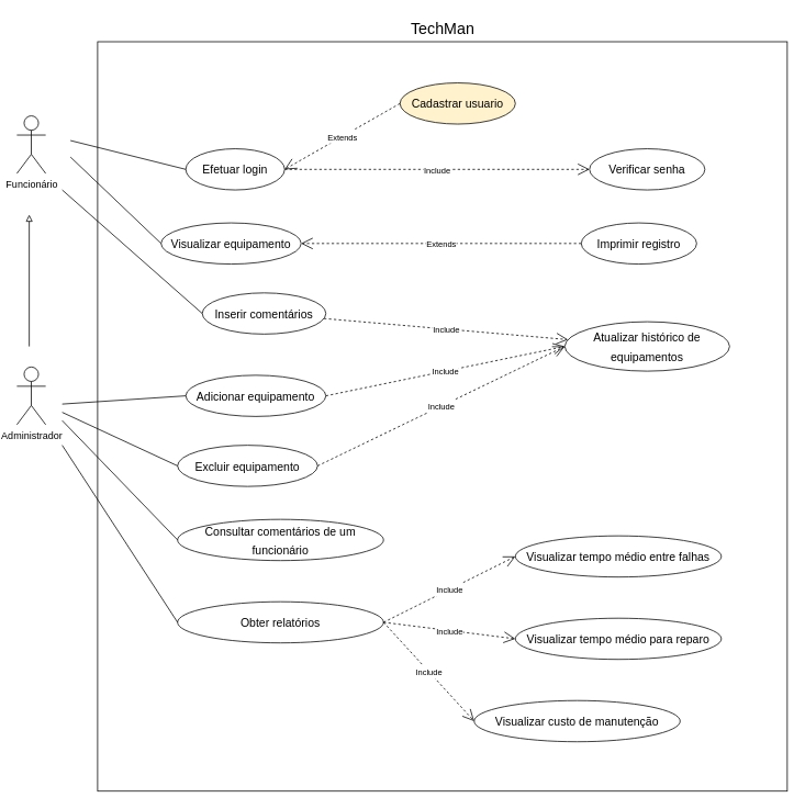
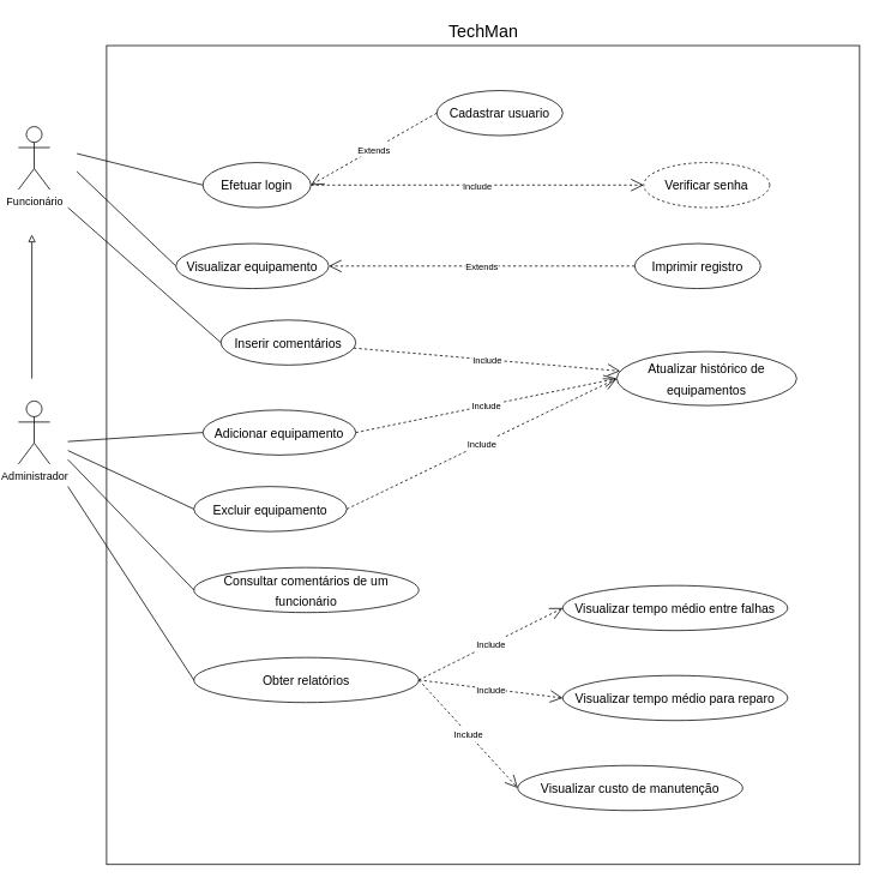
- <mxCell id="6" value="&lt;font style=&quot;font-size: 14px&quot;&gt;Cadastrar usuario&lt;/font&gt;" style="ellipse;whiteSpace=wrap;html=1;fontSize=19;fillColor=#fff2cc;" parent="1" vertex="1"><mxGeometry x="485" y="100" width="140" height="50" as="geometry" /></mxCell>
+ <mxCell id="6" value="&lt;font style=&quot;font-size: 14px&quot;&gt;Cadastrar usuario&lt;/font&gt;" style="ellipse;whiteSpace=wrap;html=1;fontSize=19;" parent="1" vertex="1"><mxGeometry x="485" y="100" width="140" height="50" as="geometry" /></mxCell>
- <mxCell id="10" value="&lt;font style=&quot;font-size: 14px&quot;&gt;Verificar senha&lt;/font&gt;" style="ellipse;whiteSpace=wrap;html=1;fontSize=19;" parent="1" vertex="1"><mxGeometry x="715" y="180" width="140" height="50" as="geometry" /></mxCell>
+ <mxCell id="10" value="&lt;font style=&quot;font-size: 14px&quot;&gt;Verificar senha&lt;/font&gt;" style="ellipse;whiteSpace=wrap;html=1;fontSize=19;dashed=1;" parent="1" vertex="1"><mxGeometry x="715" y="180" width="140" height="50" as="geometry" /></mxCell>
